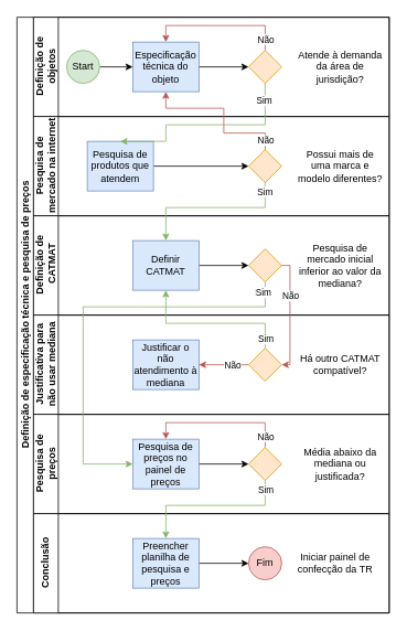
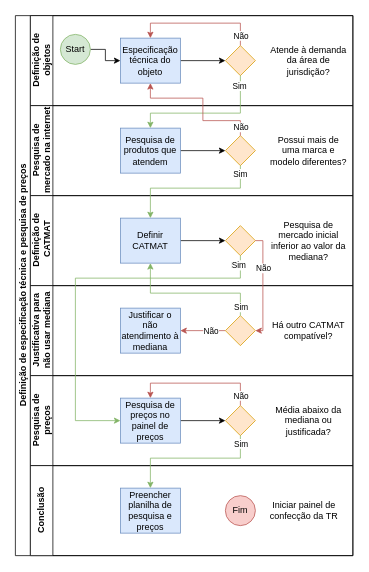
- <mxCell id="5" value="Start" style="ellipse;whiteSpace=wrap;html=1;fillColor=#d5e8d4;strokeColor=#82b366;" parent="3" vertex="1"><mxGeometry x="40" y="40" width="40" height="40" as="geometry" /></mxCell>
+ <mxCell id="5" value="Start" style="ellipse;whiteSpace=wrap;html=1;fillColor=#d5e8d4;strokeColor=#82b366;" parent="3" vertex="1"><mxGeometry x="40" y="25" width="40" height="40" as="geometry" /></mxCell>
- <mxCell id="14" value="Pesquisa de produtos que atendem" style="rounded=0;whiteSpace=wrap;html=1;fontFamily=Helvetica;fontSize=12;align=center;fillColor=#dae8fc;strokeColor=#6c8ebf;" parent="12" vertex="1"><mxGeometry x="65" y="30" width="80" height="60" as="geometry" /></mxCell>
+ <mxCell id="14" value="Pesquisa de produtos que atendem" style="rounded=0;whiteSpace=wrap;html=1;fontFamily=Helvetica;fontSize=12;align=center;fillColor=#dae8fc;strokeColor=#6c8ebf;" parent="12" vertex="1"><mxGeometry x="120" y="30" width="80" height="60" as="geometry" /></mxCell>
- <mxCell id="49" style="edgeStyle=orthogonalEdgeStyle;rounded=0;orthogonalLoop=1;jettySize=auto;html=1;exitX=1;exitY=0.5;exitDx=0;exitDy=0;entryX=0;entryY=0.5;entryDx=0;entryDy=0;" parent="48" source="50" target="52" edge="1"><mxGeometry relative="1" as="geometry" /></mxCell>
